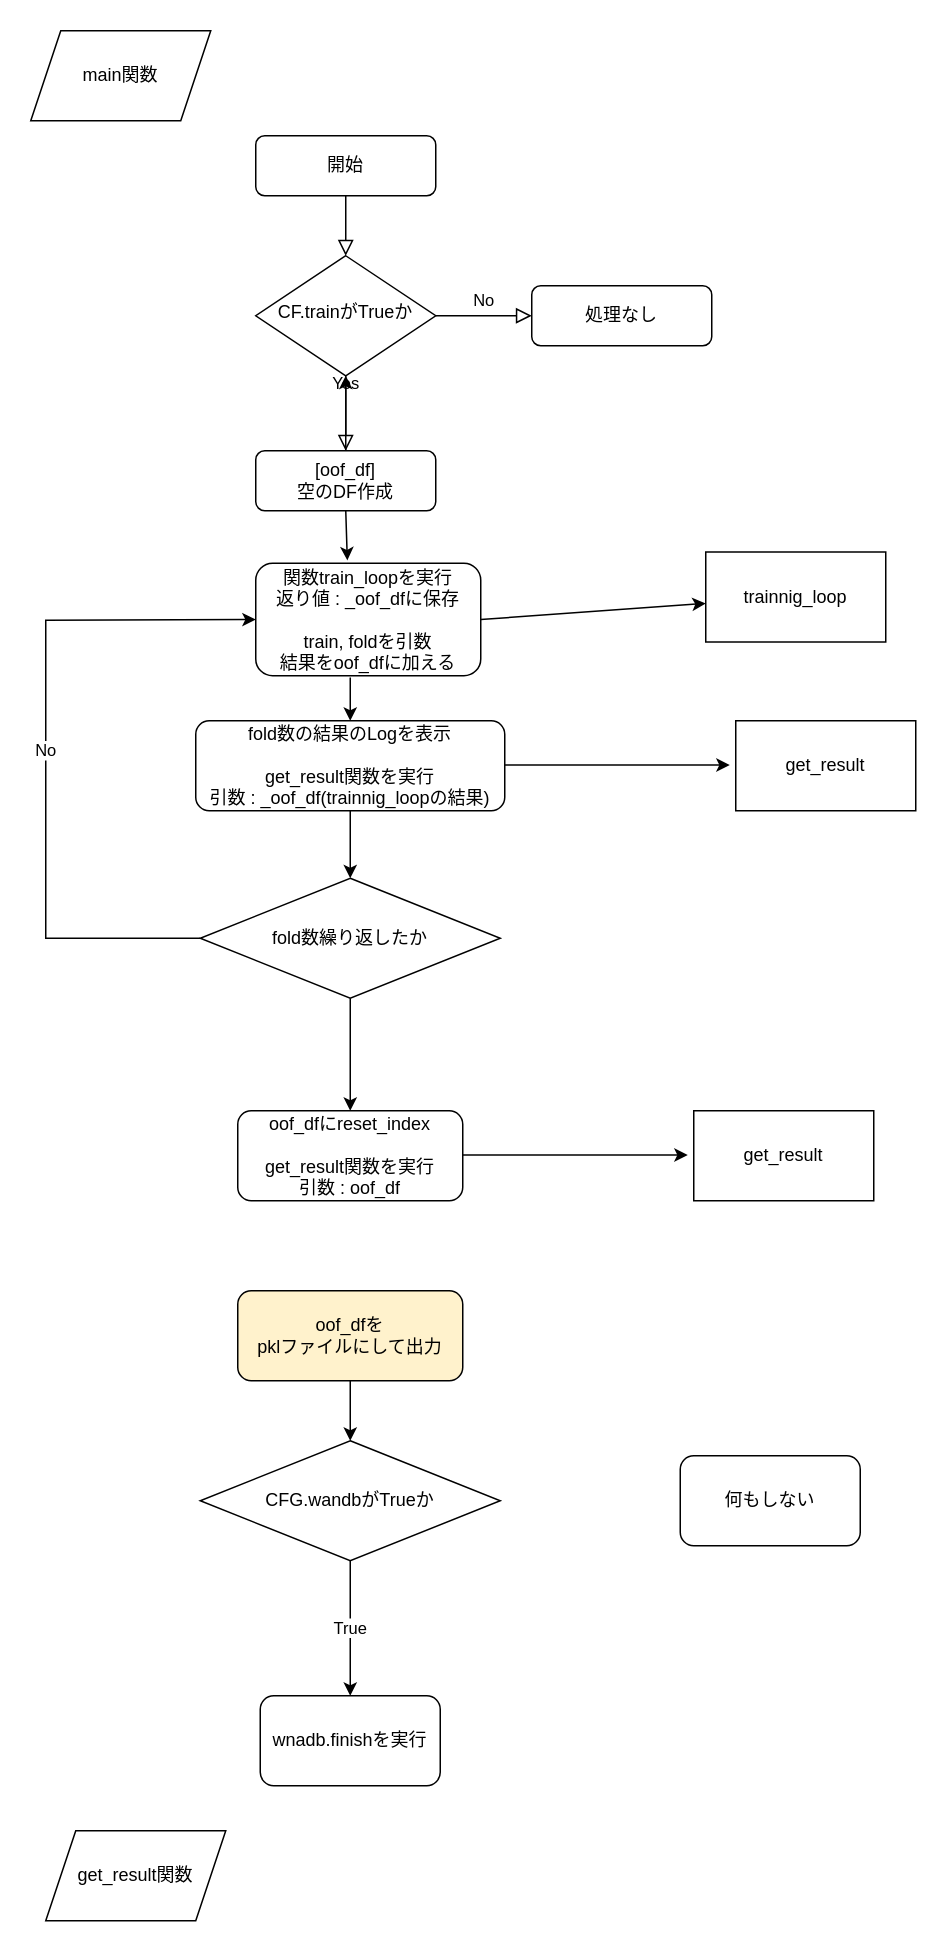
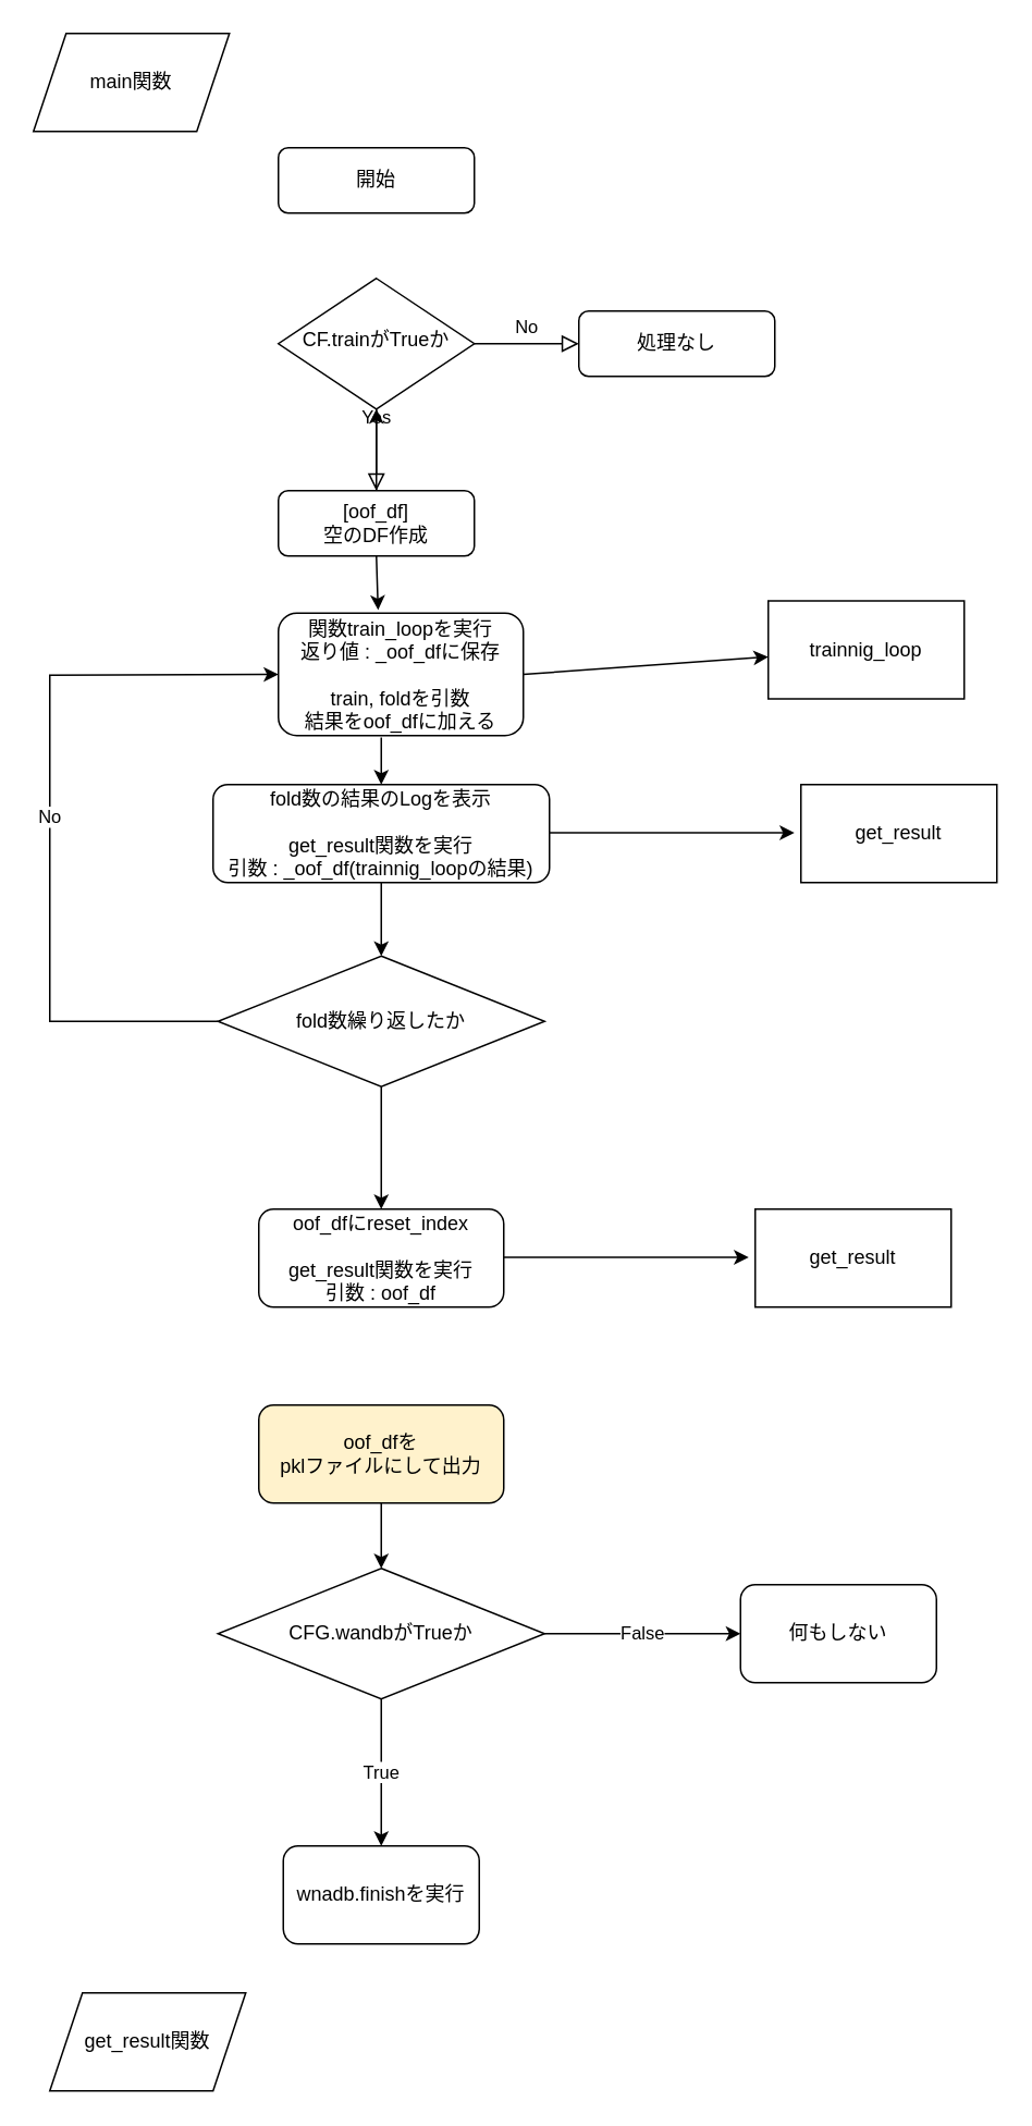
- <mxCell id="2" value="" style="rounded=0;html=1;jettySize=auto;orthogonalLoop=1;fontSize=11;endArrow=block;endFill=0;endSize=8;strokeWidth=1;shadow=0;labelBackgroundColor=none;edgeStyle=orthogonalEdgeStyle;" parent="1" source="3" target="6" edge="1"><mxGeometry relative="1" as="geometry" /></mxCell>
+ <mxCell id="28" value="False" style="edgeStyle=orthogonalEdgeStyle;rounded=0;orthogonalLoop=1;jettySize=auto;html=1;" edge="1" parent="1" source="30" target="31"><mxGeometry relative="1" as="geometry" /></mxCell>
